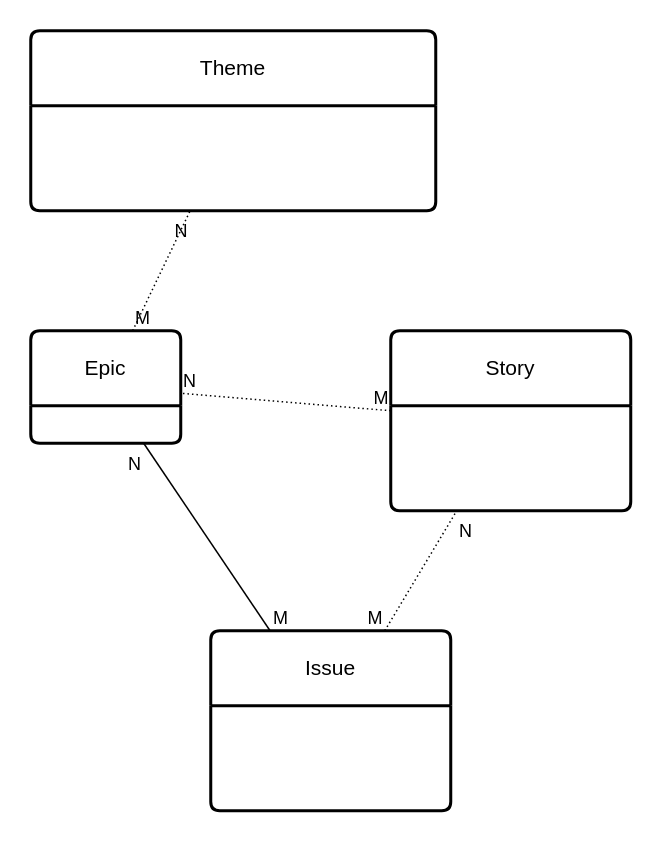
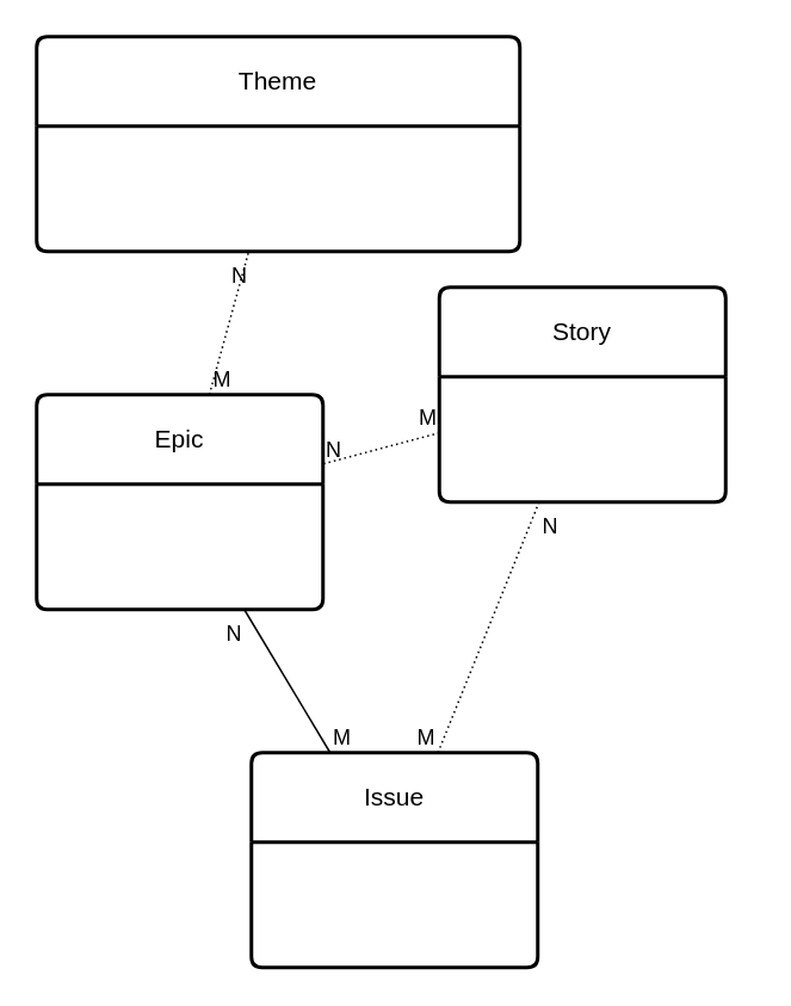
- <mxCell id="3" value="Epic" style="swimlane;childLayout=stackLayout;horizontal=1;startSize=50;horizontalStack=0;rounded=1;fontSize=14;fontStyle=0;strokeWidth=2;resizeParent=0;resizeLast=1;shadow=0;dashed=0;align=center;arcSize=4;whiteSpace=wrap;html=1;" vertex="1" parent="1"><mxGeometry x="20" y="220" width="100" height="75" as="geometry"><mxRectangle x="600" y="440" width="70" height="50" as="alternateBounds" /></mxGeometry></mxCell>
+ <mxCell id="3" value="Epic" style="swimlane;childLayout=stackLayout;horizontal=1;startSize=50;horizontalStack=0;rounded=1;fontSize=14;fontStyle=0;strokeWidth=2;resizeParent=0;resizeLast=1;shadow=0;dashed=0;align=center;arcSize=4;whiteSpace=wrap;html=1;" vertex="1" parent="1"><mxGeometry x="20" y="220" width="160" height="120" as="geometry"><mxRectangle x="600" y="440" width="70" height="50" as="alternateBounds" /></mxGeometry></mxCell>
- <mxCell id="4" value="Story" style="swimlane;childLayout=stackLayout;horizontal=1;startSize=50;horizontalStack=0;rounded=1;fontSize=14;fontStyle=0;strokeWidth=2;resizeParent=0;resizeLast=1;shadow=0;dashed=0;align=center;arcSize=4;whiteSpace=wrap;html=1;" vertex="1" parent="1"><mxGeometry x="260" y="220" width="160" height="120" as="geometry"><mxRectangle x="840" y="440" width="70" height="50" as="alternateBounds" /></mxGeometry></mxCell>
+ <mxCell id="4" value="Story" style="swimlane;childLayout=stackLayout;horizontal=1;startSize=50;horizontalStack=0;rounded=1;fontSize=14;fontStyle=0;strokeWidth=2;resizeParent=0;resizeLast=1;shadow=0;dashed=0;align=center;arcSize=4;whiteSpace=wrap;html=1;" vertex="1" parent="1"><mxGeometry x="245" y="160" width="160" height="120" as="geometry"><mxRectangle x="840" y="440" width="70" height="50" as="alternateBounds" /></mxGeometry></mxCell>
